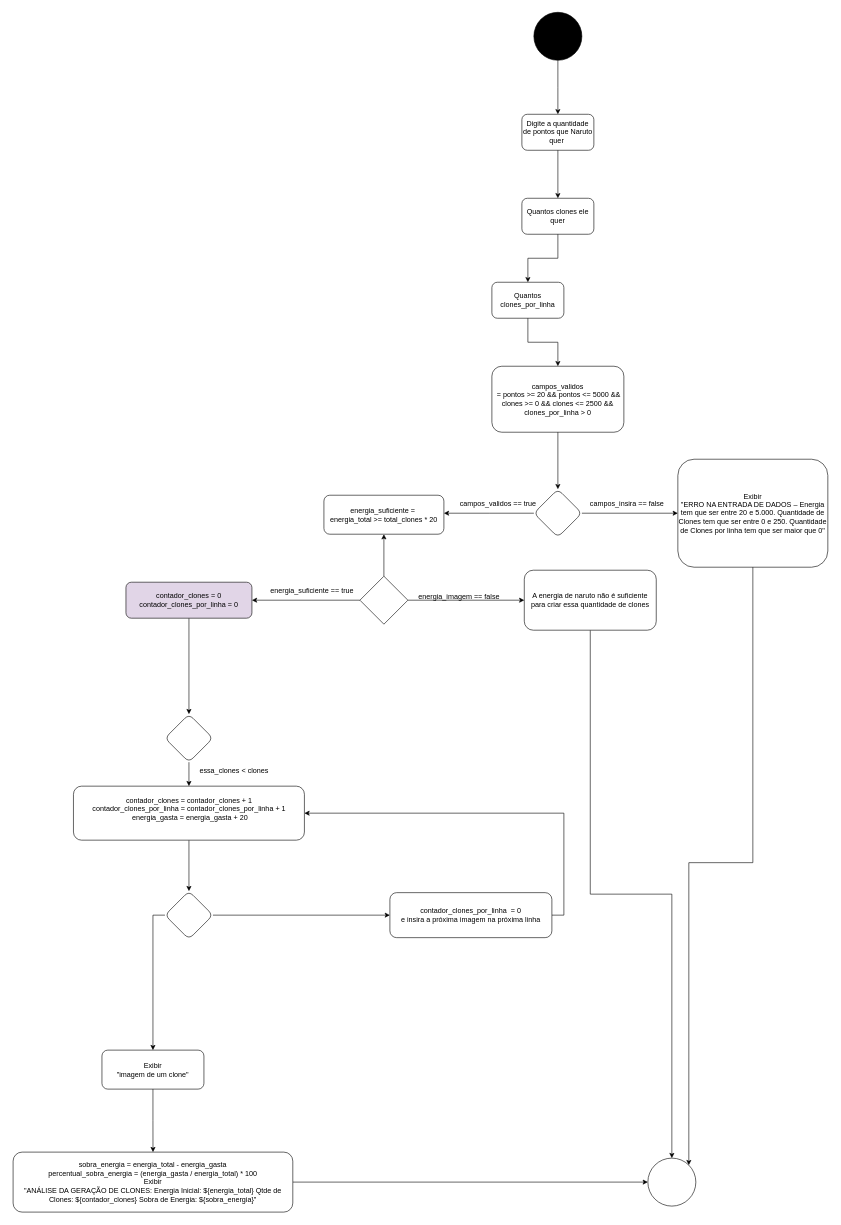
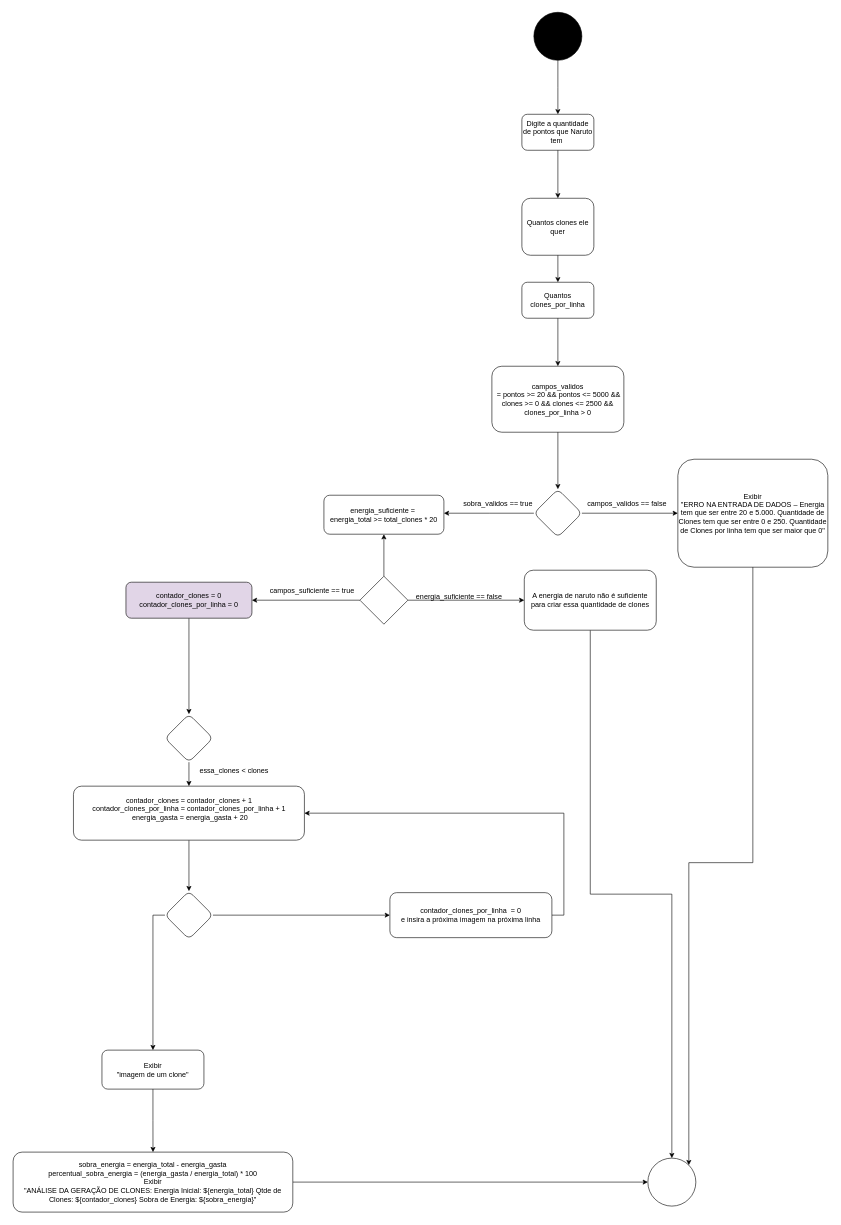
- <mxCell id="5" value="Digite a quantidade de pontos que Naruto quer&amp;nbsp;" style="rounded=1;whiteSpace=wrap;html=1;fillColor=none;" parent="1" vertex="1"><mxGeometry x="869" y="190" width="120" height="60" as="geometry" /></mxCell>
+ <mxCell id="5" value="Digite a quantidade de pontos que Naruto tem&amp;nbsp;" style="rounded=1;whiteSpace=wrap;html=1;fillColor=none;" parent="1" vertex="1"><mxGeometry x="869" y="190" width="120" height="60" as="geometry" /></mxCell>
- <mxCell id="7" value="Quantos clones ele quer" style="rounded=1;whiteSpace=wrap;html=1;fillColor=none;" parent="1" vertex="1"><mxGeometry x="869" y="330" width="120" height="60" as="geometry" /></mxCell>
+ <mxCell id="7" value="Quantos clones ele quer" style="rounded=1;whiteSpace=wrap;html=1;fillColor=none;" parent="1" vertex="1"><mxGeometry x="869" y="330" width="120" height="95" as="geometry" /></mxCell>
- <mxCell id="9" value="Quantos clones_por_linha" style="whiteSpace=wrap;html=1;fillColor=none;rounded=1;" parent="1" vertex="1"><mxGeometry x="819" y="470" width="120" height="60" as="geometry" /></mxCell>
+ <mxCell id="9" value="Quantos clones_por_linha" style="whiteSpace=wrap;html=1;fillColor=none;rounded=1;" parent="1" vertex="1"><mxGeometry x="869" y="470" width="120" height="60" as="geometry" /></mxCell>
- <mxCell id="17" value="&lt;span style=&quot;&quot;&gt;campos_validos == true&lt;/span&gt;" style="text;html=1;align=center;verticalAlign=middle;resizable=0;points=[];autosize=1;strokeColor=none;fillColor=none;" vertex="1" parent="1"><mxGeometry x="754" y="825" width="150" height="30" as="geometry" /></mxCell>
+ <mxCell id="17" value="&lt;span style=&quot;&quot;&gt;sobra_validos == true&lt;/span&gt;" style="text;html=1;align=center;verticalAlign=middle;resizable=0;points=[];autosize=1;strokeColor=none;fillColor=none;" vertex="1" parent="1"><mxGeometry x="754" y="825" width="150" height="30" as="geometry" /></mxCell>
- <mxCell id="18" value="&lt;span style=&quot;&quot;&gt;campos_insira == false&lt;/span&gt;" style="text;html=1;align=center;verticalAlign=middle;resizable=0;points=[];autosize=1;strokeColor=none;fillColor=none;" vertex="1" parent="1"><mxGeometry x="964" y="825" width="160" height="30" as="geometry" /></mxCell>
+ <mxCell id="18" value="&lt;span style=&quot;&quot;&gt;campos_validos == false&lt;/span&gt;" style="text;html=1;align=center;verticalAlign=middle;resizable=0;points=[];autosize=1;strokeColor=none;fillColor=none;" vertex="1" parent="1"><mxGeometry x="964" y="825" width="160" height="30" as="geometry" /></mxCell>
- <mxCell id="29" value="&lt;span style=&quot;&quot;&gt;energia_suficiente == true&lt;/span&gt;" style="text;html=1;align=center;verticalAlign=middle;resizable=0;points=[];autosize=1;strokeColor=none;fillColor=none;" vertex="1" parent="1"><mxGeometry x="439" y="970" width="160" height="30" as="geometry" /></mxCell>
+ <mxCell id="29" value="&lt;span style=&quot;&quot;&gt;campos_suficiente == true&lt;/span&gt;" style="text;html=1;align=center;verticalAlign=middle;resizable=0;points=[];autosize=1;strokeColor=none;fillColor=none;" vertex="1" parent="1"><mxGeometry x="439" y="970" width="160" height="30" as="geometry" /></mxCell>
- <mxCell id="26" value="&lt;span style=&quot;&quot;&gt;energia_imagem == false&lt;/span&gt;" style="text;html=1;align=center;verticalAlign=middle;resizable=0;points=[];autosize=1;strokeColor=none;fillColor=none;" vertex="1" parent="1"><mxGeometry x="679" y="980" width="170" height="30" as="geometry" /></mxCell>
+ <mxCell id="26" value="&lt;span style=&quot;&quot;&gt;energia_suficiente == false&lt;/span&gt;" style="text;html=1;align=center;verticalAlign=middle;resizable=0;points=[];autosize=1;strokeColor=none;fillColor=none;" vertex="1" parent="1"><mxGeometry x="679" y="980" width="170" height="30" as="geometry" /></mxCell>
